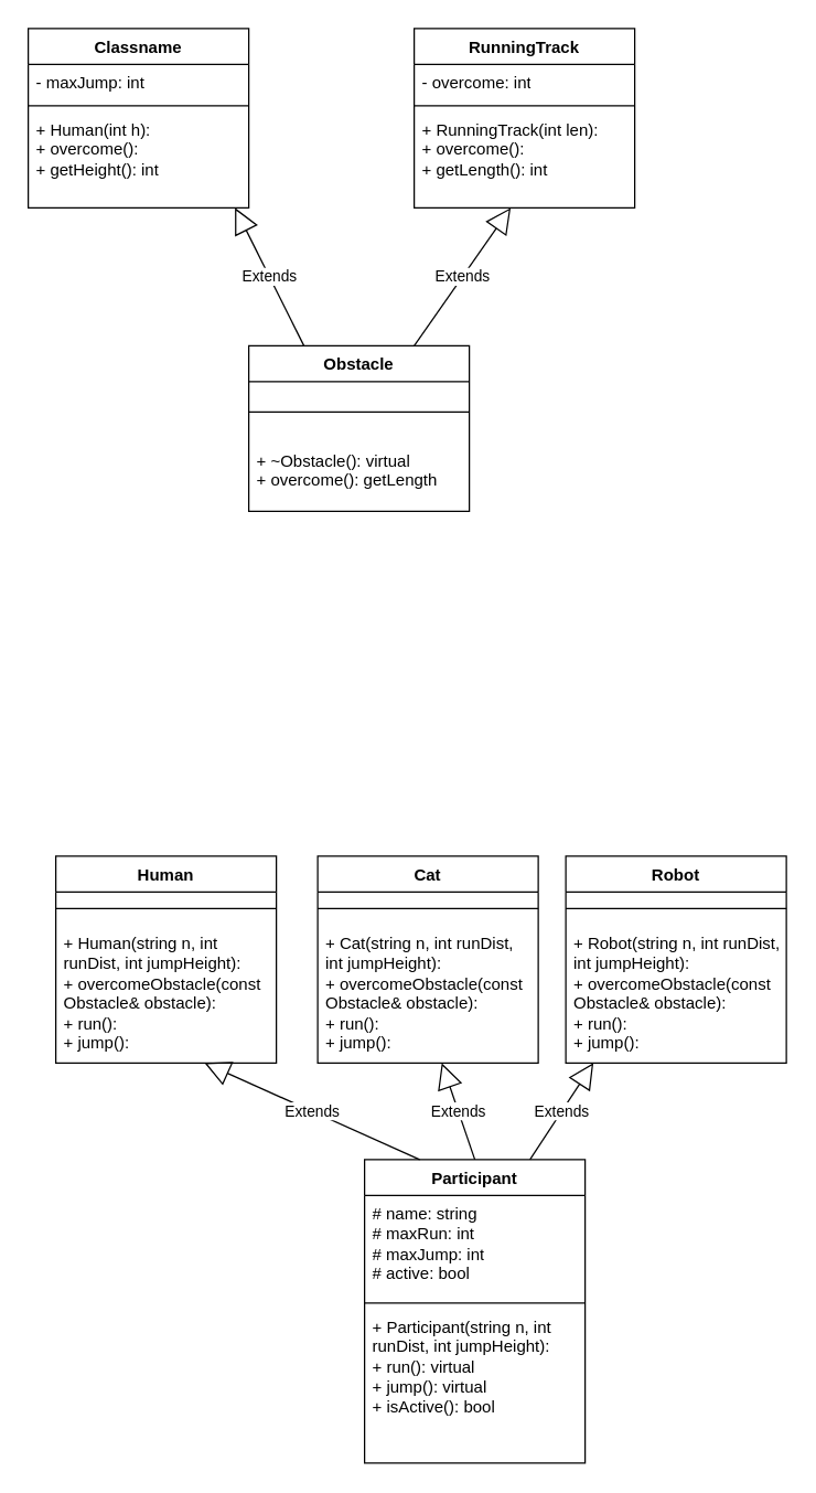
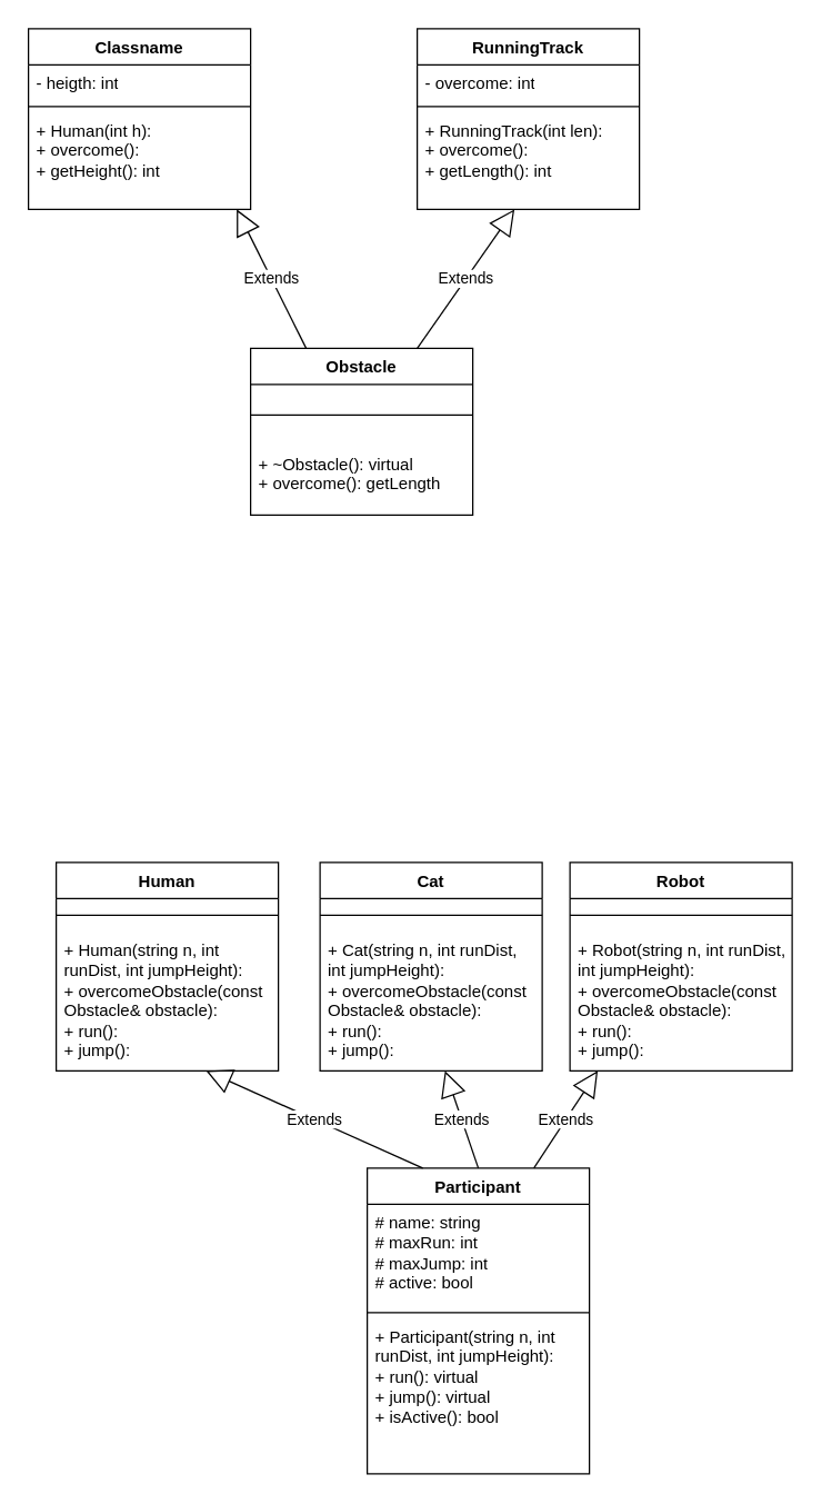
- <mxCell id="12" value="- maxJump: int" style="text;strokeColor=none;fillColor=none;align=left;verticalAlign=top;spacingLeft=4;spacingRight=4;overflow=hidden;rotatable=0;points=[[0,0.5],[1,0.5]];portConstraint=eastwest;whiteSpace=wrap;html=1;" vertex="1" parent="11"><mxGeometry y="26" width="160" height="26" as="geometry" /></mxCell>
+ <mxCell id="12" value="- heigth: int" style="text;strokeColor=none;fillColor=none;align=left;verticalAlign=top;spacingLeft=4;spacingRight=4;overflow=hidden;rotatable=0;points=[[0,0.5],[1,0.5]];portConstraint=eastwest;whiteSpace=wrap;html=1;" vertex="1" parent="11"><mxGeometry y="26" width="160" height="26" as="geometry" /></mxCell>
